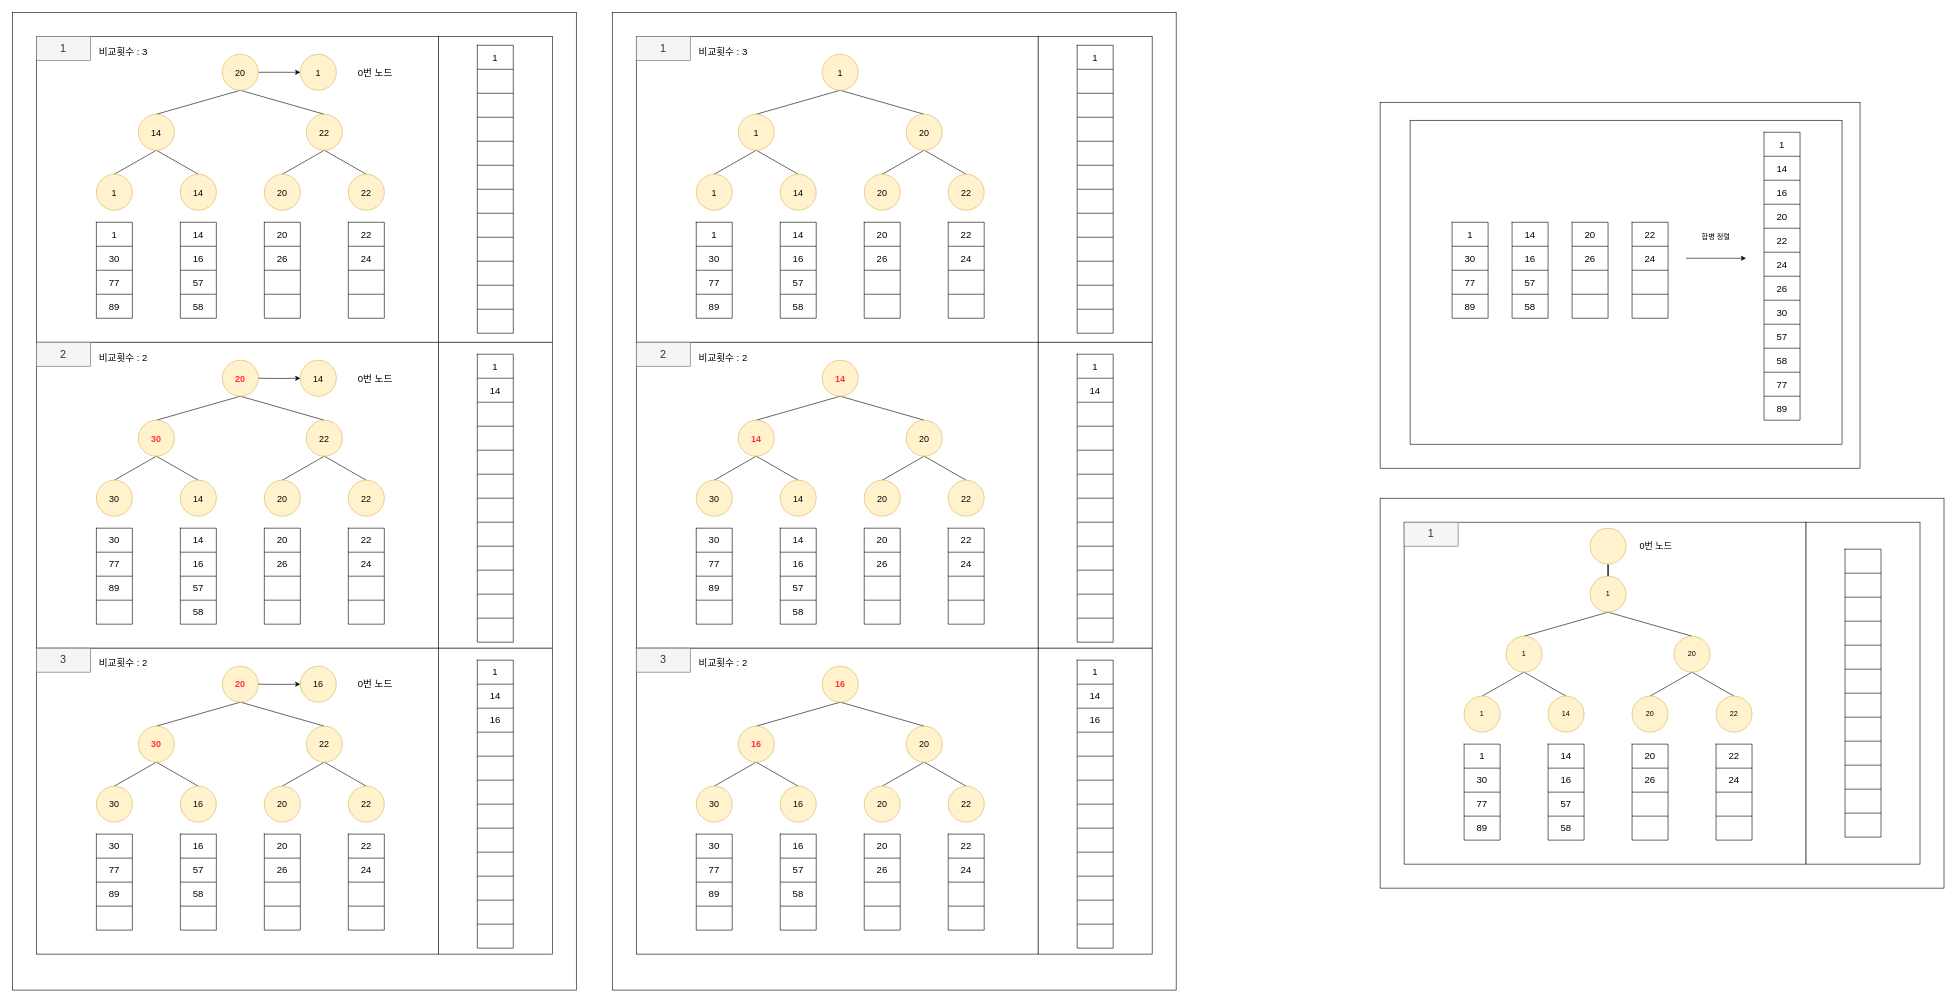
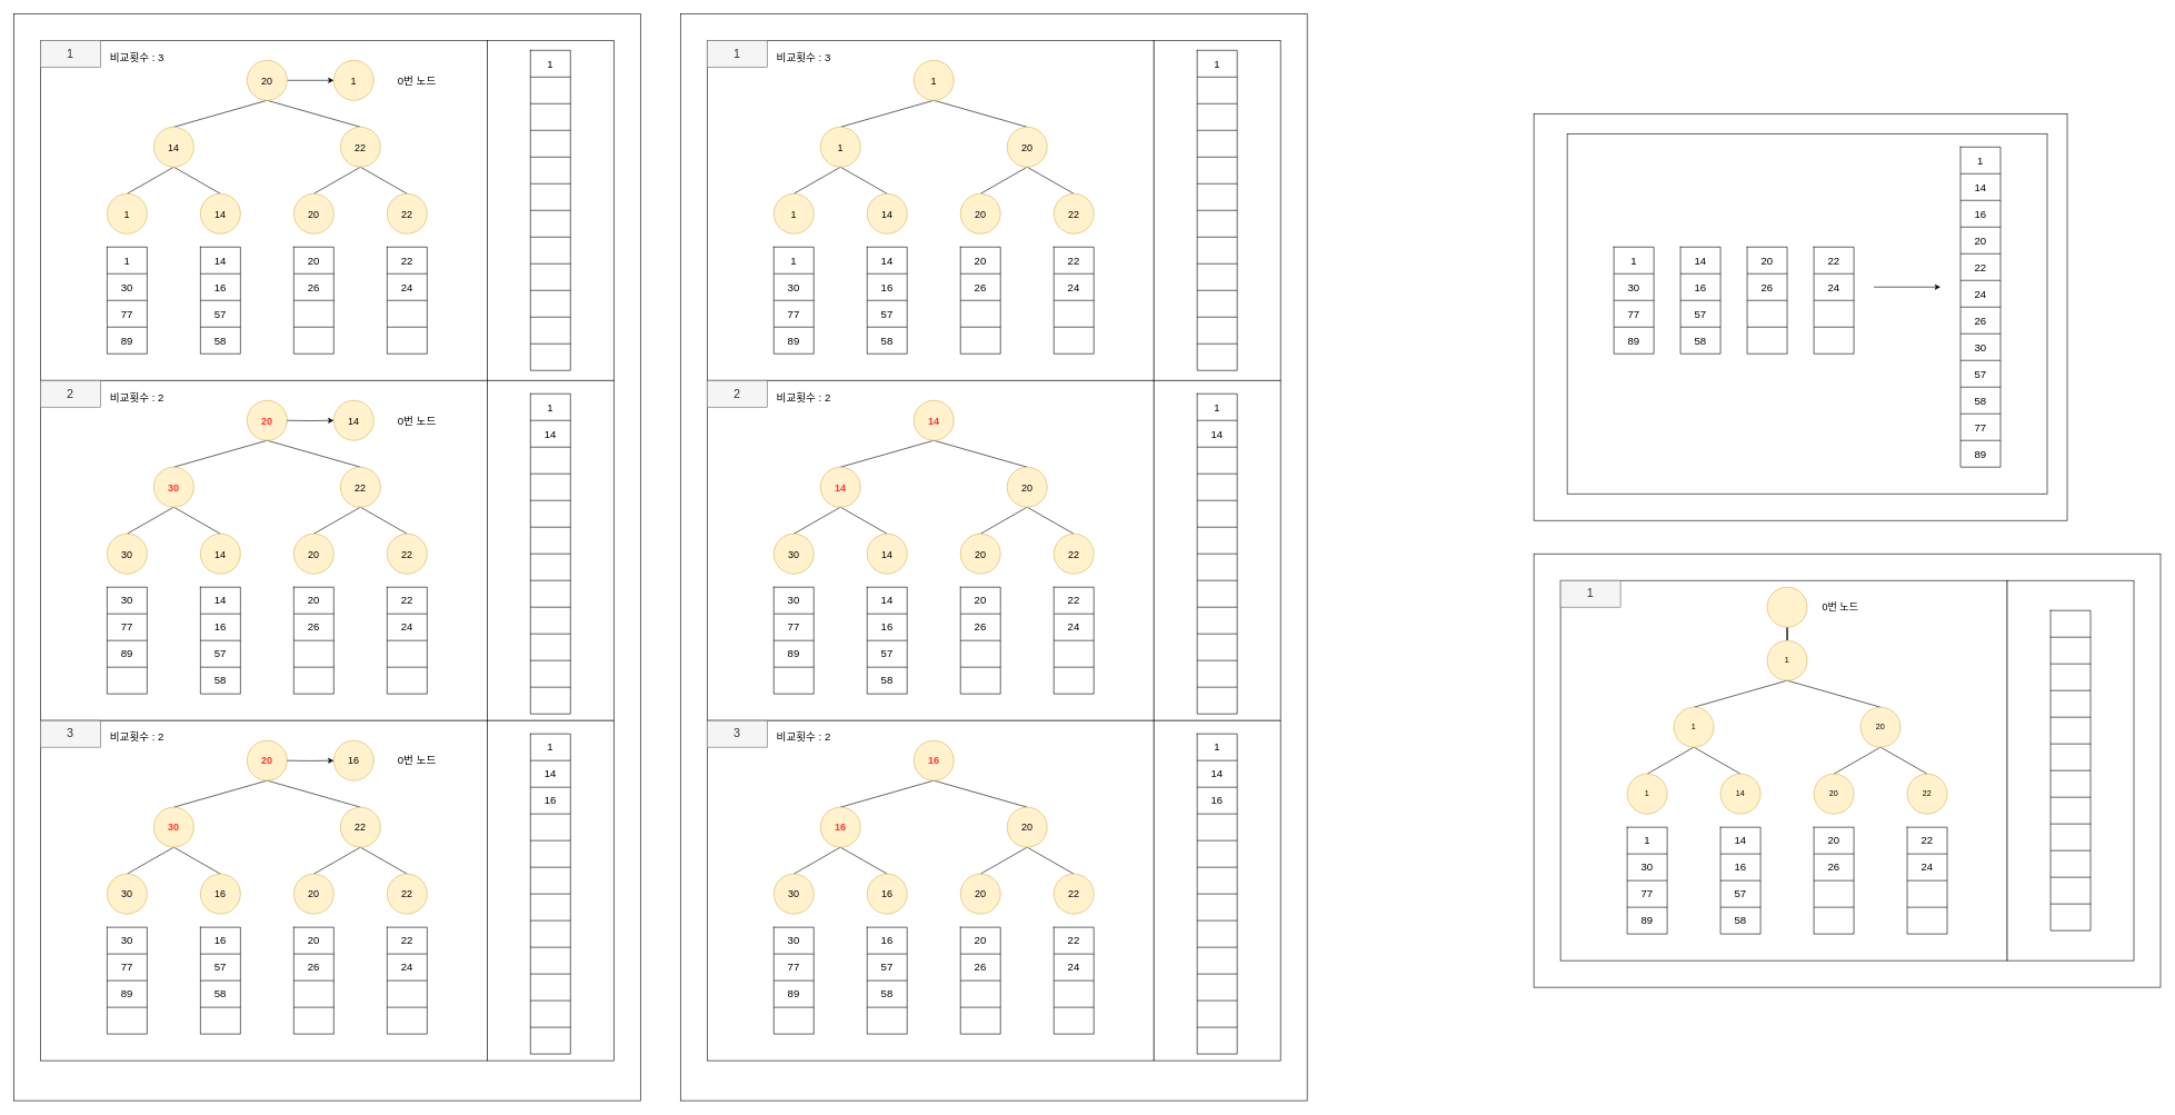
- <mxCell id="59" value="합병 정렬" style="text;strokeColor=none;align=center;fillColor=none;html=1;verticalAlign=middle;whiteSpace=wrap;rounded=0;" vertex="1" parent="1"><mxGeometry x="2830" y="380" width="60" height="30" as="geometry" /></mxCell>
